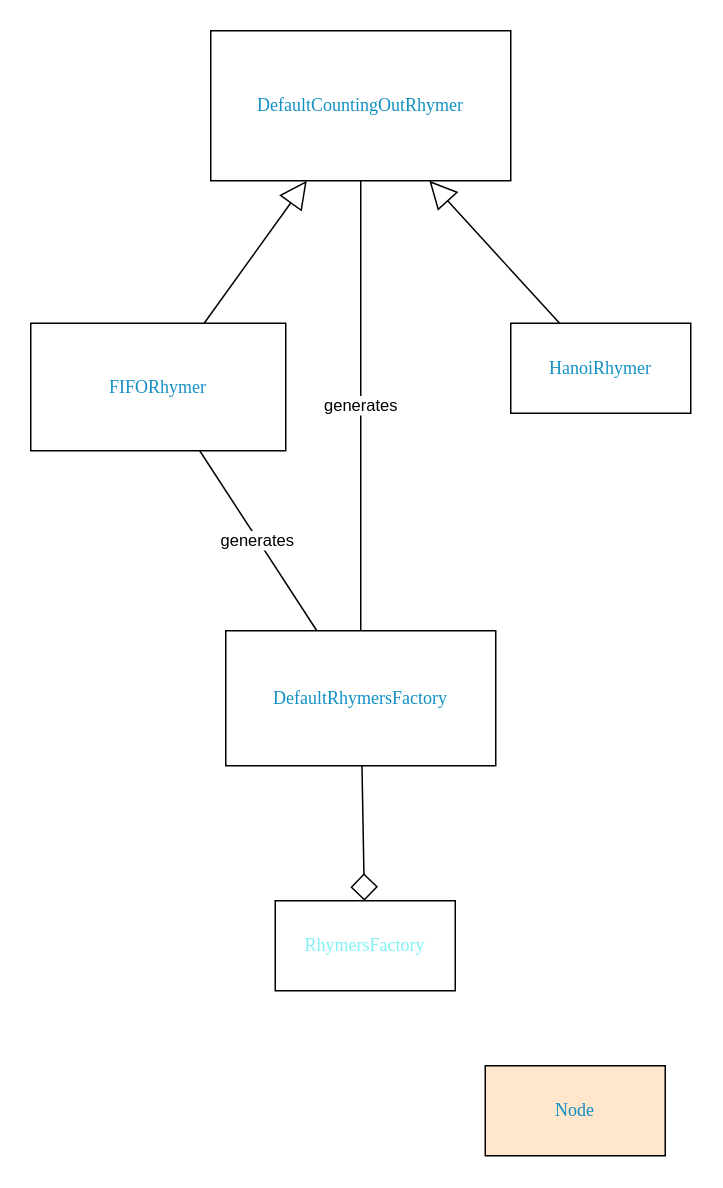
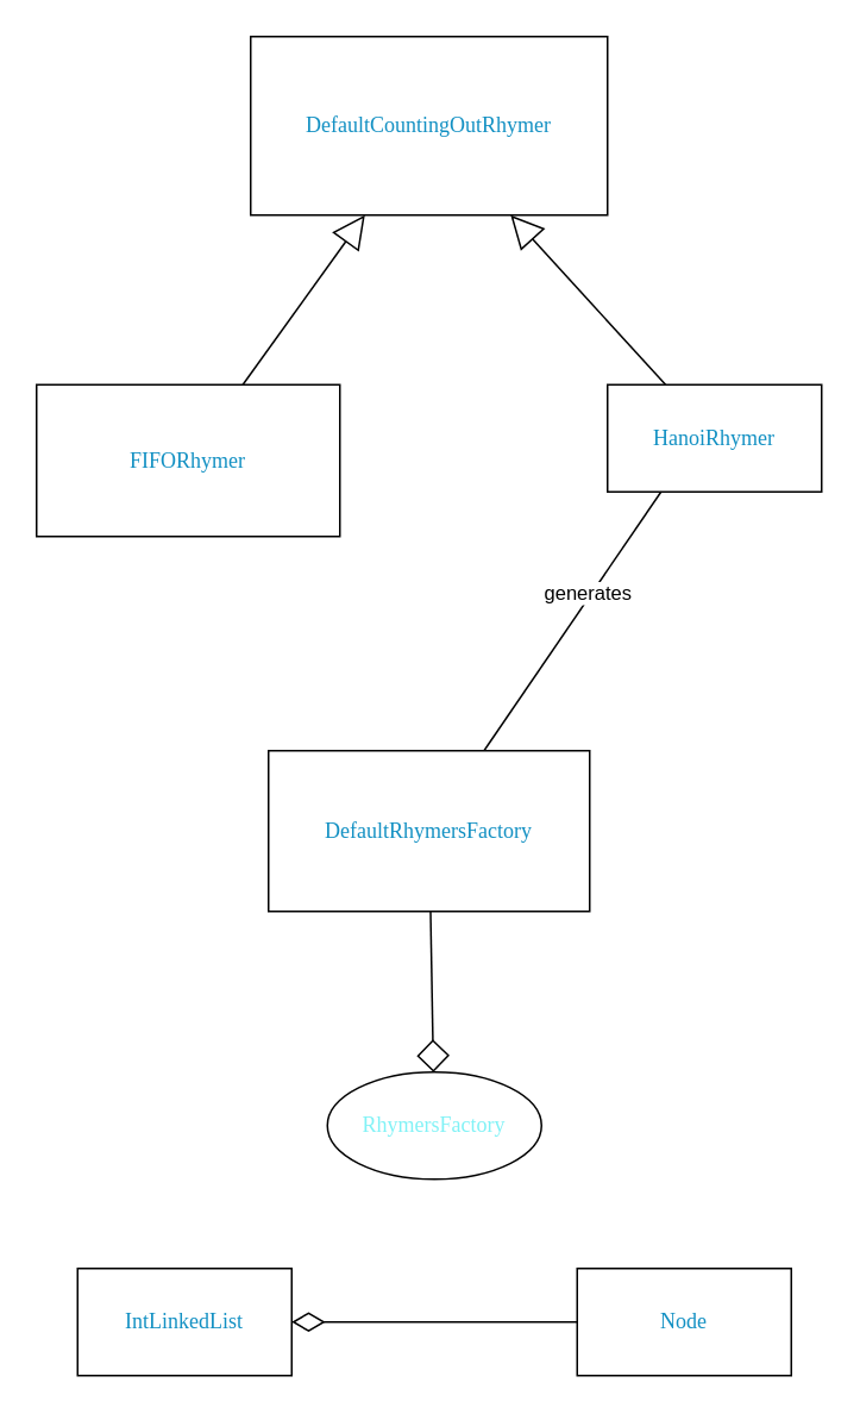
- <mxCell id="10" value="generates" style="edgeStyle=none;rounded=0;orthogonalLoop=1;jettySize=auto;html=1;endArrow=none;endFill=0;endSize=16;" edge="1" parent="1" source="13" target="2"><mxGeometry relative="1" as="geometry" /></mxCell>
+ <mxCell id="11" style="edgeStyle=none;rounded=0;orthogonalLoop=1;jettySize=auto;html=1;entryX=0.25;entryY=1;entryDx=0;entryDy=0;endArrow=none;endFill=0;endSize=16;" edge="1" parent="1" source="13" target="6"><mxGeometry relative="1" as="geometry" /></mxCell>
+ <mxCell id="12" value="generates" style="edgeLabel;html=1;align=center;verticalAlign=middle;resizable=0;points=[];" vertex="1" connectable="0" parent="11"><mxGeometry x="0.199" y="2" relative="1" as="geometry"><mxPoint y="-1" as="offset" /></mxGeometry></mxCell>
- <mxCell id="9" value="generates" style="edgeStyle=none;rounded=0;orthogonalLoop=1;jettySize=auto;html=1;endArrow=none;endFill=0;endSize=16;" edge="1" parent="1" source="13" target="4"><mxGeometry relative="1" as="geometry" /></mxCell>
- <mxCell id="7" value="&lt;p style=&quot;margin: 0px ; font-stretch: normal ; line-height: normal ; font-family: &amp;#34;menlo&amp;#34; ; color: rgb(128 , 242 , 246)&quot;&gt;RhymersFactory&lt;/p&gt;" style="rounded=0;whiteSpace=wrap;html=1;" vertex="1" parent="1"><mxGeometry x="183" y="600" width="120" height="60" as="geometry" /></mxCell>
+ <mxCell id="7" value="&lt;p style=&quot;margin: 0px ; font-stretch: normal ; line-height: normal ; font-family: &amp;#34;menlo&amp;#34; ; color: rgb(128 , 242 , 246)&quot;&gt;RhymersFactory&lt;/p&gt;" style="ellipse;whiteSpace=wrap;html=1;" vertex="1" parent="1"><mxGeometry x="183" y="600" width="120" height="60" as="geometry" /></mxCell>
+ <mxCell id="14" value="&lt;p style=&quot;margin: 0.0px 0.0px 0.0px 0.0px ; font: 12.0px &amp;quot;menlo&amp;quot; ; color: #1290c3&quot;&gt;IntLinkedList&lt;/p&gt;" style="rounded=0;whiteSpace=wrap;html=1;" vertex="1" parent="1"><mxGeometry x="43" y="710" width="120" height="60" as="geometry" /></mxCell>
+ <mxCell id="15" style="edgeStyle=none;rounded=0;orthogonalLoop=1;jettySize=auto;html=1;endArrow=diamondThin;endFill=0;endSize=16;startArrow=none;startFill=0;startSize=16;" edge="1" parent="1" source="16" target="14"><mxGeometry relative="1" as="geometry" /></mxCell>
- <mxCell id="16" value="&lt;p style=&quot;margin: 0.0px 0.0px 0.0px 0.0px ; font: 12.0px &amp;quot;menlo&amp;quot; ; color: #1290c3&quot;&gt;Node&lt;/p&gt;" style="rounded=0;whiteSpace=wrap;html=1;fillColor=#ffe6cc;" vertex="1" parent="1"><mxGeometry x="323" y="710" width="120" height="60" as="geometry" /></mxCell>
+ <mxCell id="16" value="&lt;p style=&quot;margin: 0.0px 0.0px 0.0px 0.0px ; font: 12.0px &amp;quot;menlo&amp;quot; ; color: #1290c3&quot;&gt;Node&lt;/p&gt;" style="rounded=0;whiteSpace=wrap;html=1;" vertex="1" parent="1"><mxGeometry x="323" y="710" width="120" height="60" as="geometry" /></mxCell>
